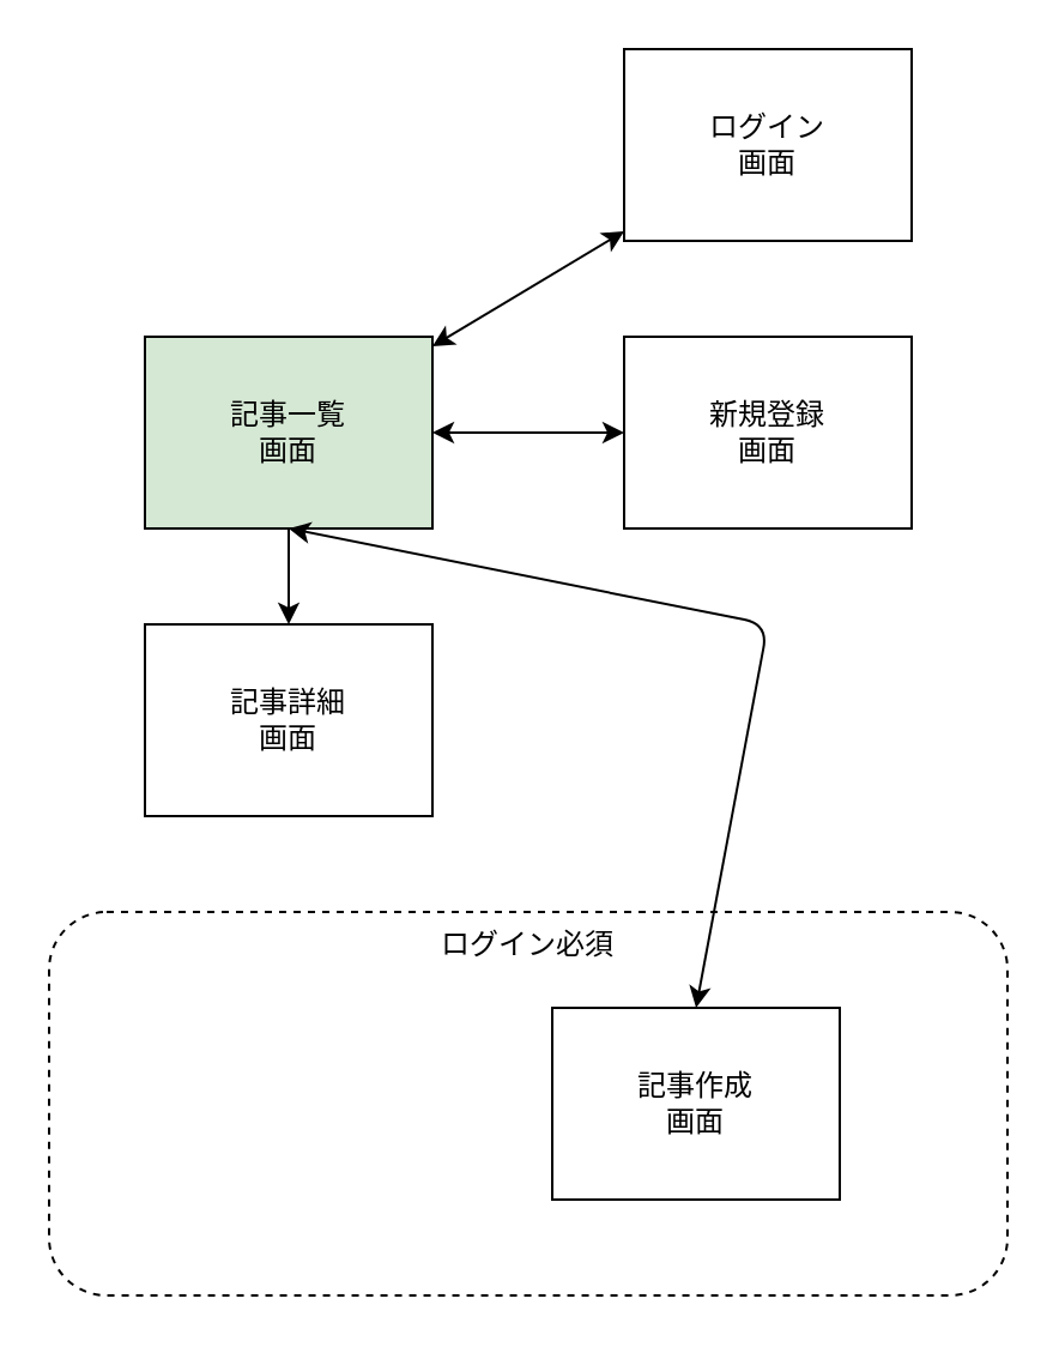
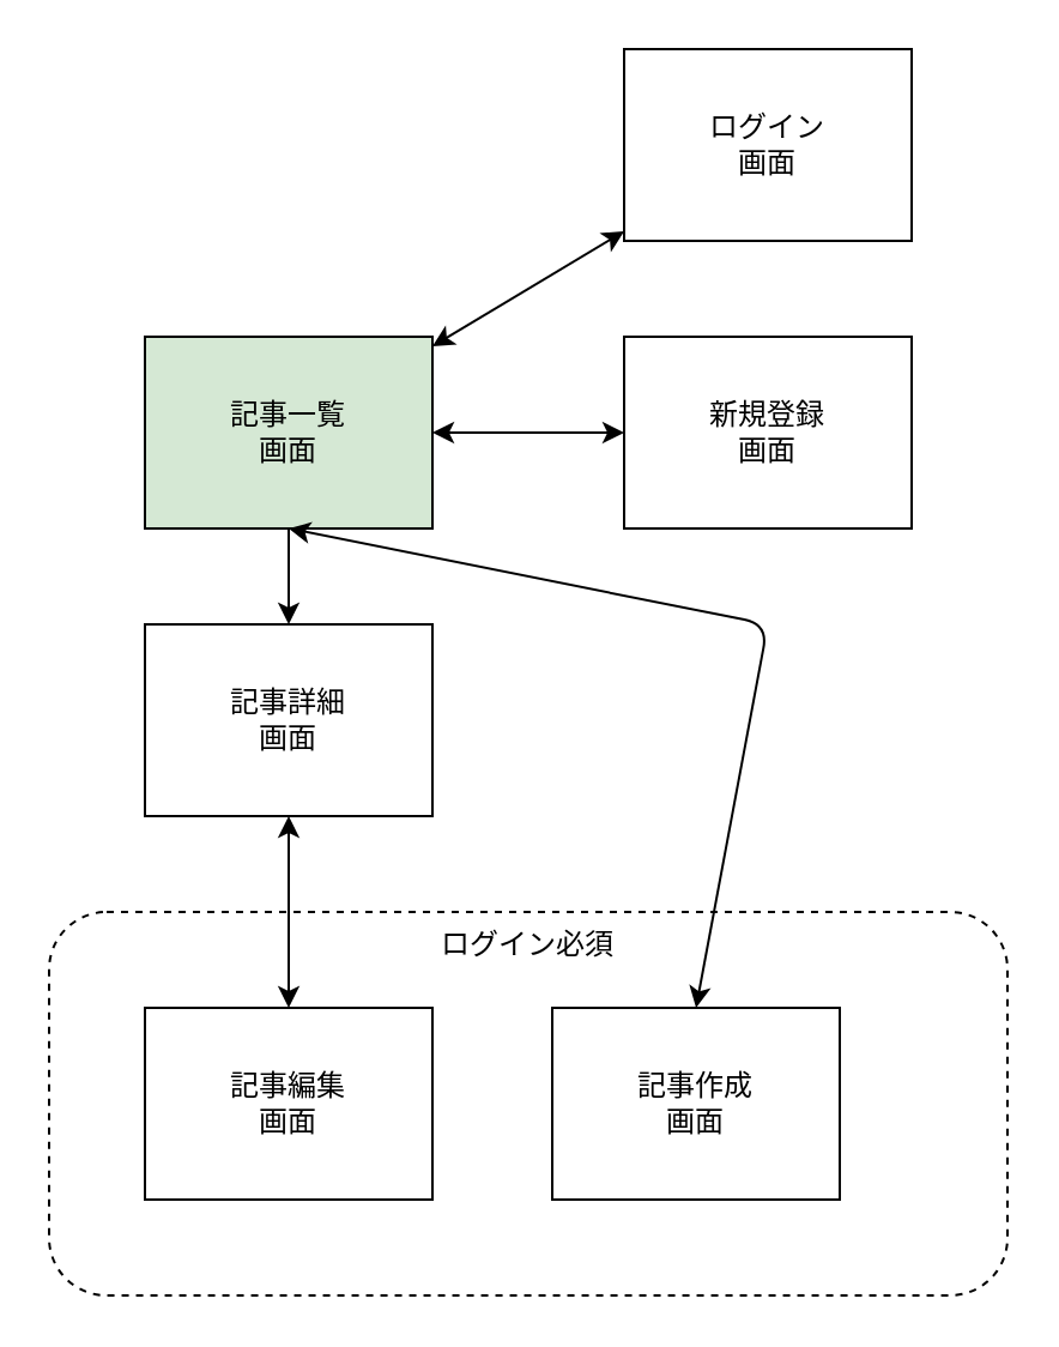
+ <mxCell id="11" value="" style="endArrow=classic;startArrow=classic;html=1;exitX=0.5;exitY=0;exitDx=0;exitDy=0;entryX=0.5;entryY=1;entryDx=0;entryDy=0;" parent="1" source="5" target="4" edge="1"><mxGeometry width="50" height="50" relative="1" as="geometry"><mxPoint x="770" y="270" as="sourcePoint" /><mxPoint x="820" y="220" as="targetPoint" /></mxGeometry></mxCell>
+ <mxCell id="5" value="記事編集&lt;br&gt;画面" style="rounded=0;whiteSpace=wrap;html=1;" parent="1" vertex="1"><mxGeometry x="60" y="420" width="120" height="80" as="geometry" /></mxCell>
